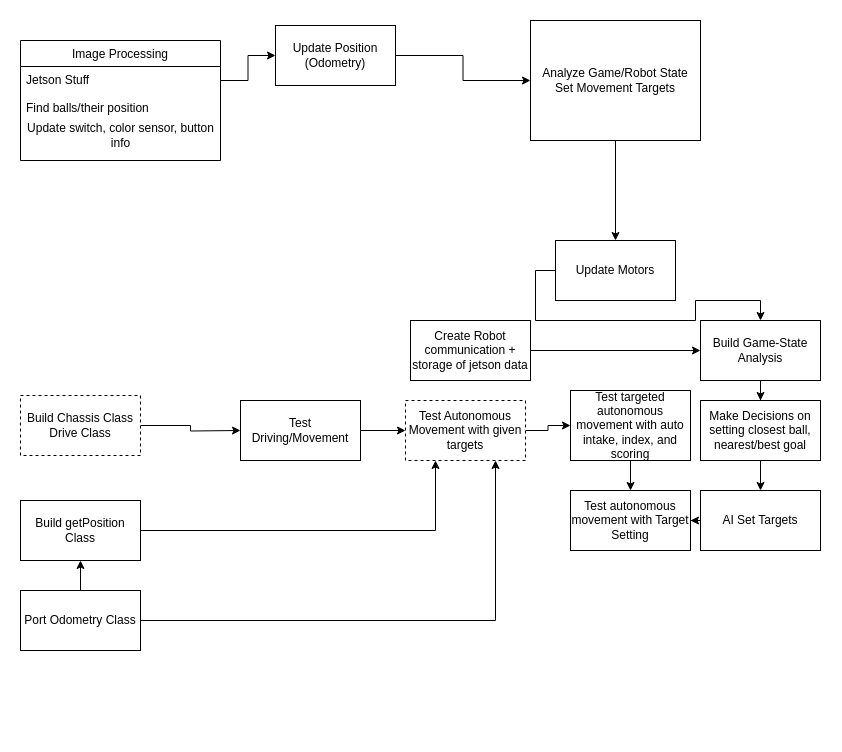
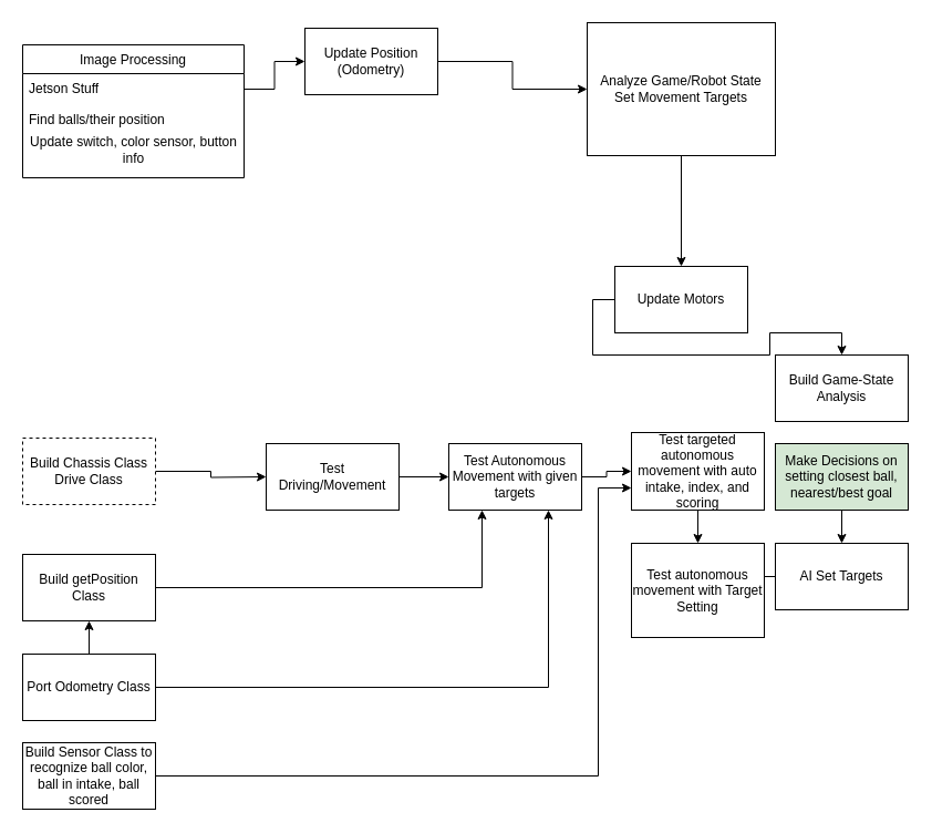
- <mxCell id="36" value="Create Robot communication + storage of jetson data" style="rounded=0;whiteSpace=wrap;html=1;" parent="1" vertex="1"><mxGeometry x="410" y="320" width="120" height="60" as="geometry" /></mxCell>
- <mxCell id="35" style="edgeStyle=orthogonalEdgeStyle;rounded=0;orthogonalLoop=1;jettySize=auto;html=1;entryX=0;entryY=0.5;entryDx=0;entryDy=0;" parent="1" source="36" target="31" edge="1"><mxGeometry relative="1" as="geometry" /></mxCell>
- <mxCell id="30" style="edgeStyle=orthogonalEdgeStyle;rounded=0;orthogonalLoop=1;jettySize=auto;html=1;" parent="1" source="31" target="29" edge="1"><mxGeometry relative="1" as="geometry" /></mxCell>
- <mxCell id="23" value="Test Autonomous Movement with given targets" style="rounded=0;whiteSpace=wrap;html=1;dashed=1;" parent="1" vertex="1"><mxGeometry x="405" y="400" width="120" height="60" as="geometry" /></mxCell>
+ <mxCell id="23" value="Test Autonomous Movement with given targets" style="rounded=0;whiteSpace=wrap;html=1;" parent="1" vertex="1"><mxGeometry x="405" y="400" width="120" height="60" as="geometry" /></mxCell>
- <mxCell id="29" value="Make Decisions on setting closest ball, nearest/best goal" style="rounded=0;whiteSpace=wrap;html=1;" parent="1" vertex="1"><mxGeometry x="700" y="400" width="120" height="60" as="geometry" /></mxCell>
+ <mxCell id="29" value="Make Decisions on setting closest ball, nearest/best goal" style="rounded=0;whiteSpace=wrap;html=1;fillColor=#d5e8d4;" parent="1" vertex="1"><mxGeometry x="700" y="400" width="120" height="60" as="geometry" /></mxCell>
- <mxCell id="34" value="Test autonomous movement with Target Setting" style="rounded=0;whiteSpace=wrap;html=1;" parent="1" vertex="1"><mxGeometry x="570" y="490" width="120" height="60" as="geometry" /></mxCell>
+ <mxCell id="34" value="Test autonomous movement with Target Setting" style="rounded=0;whiteSpace=wrap;html=1;" parent="1" vertex="1"><mxGeometry x="570" y="490" width="120" height="85" as="geometry" /></mxCell>
+ <mxCell id="25" value="Build Sensor Class to recognize ball color, ball in intake, ball scored" style="rounded=0;whiteSpace=wrap;html=1;" parent="1" vertex="1"><mxGeometry x="20" y="670" width="120" height="60" as="geometry" /></mxCell>
+ <mxCell id="24" style="edgeStyle=orthogonalEdgeStyle;rounded=0;orthogonalLoop=1;jettySize=auto;html=1;" parent="1" source="25" target="27" edge="1"><mxGeometry relative="1" as="geometry"><mxPoint x="540" y="454" as="targetPoint" /><Array as="points"><mxPoint x="540" y="700" /><mxPoint x="540" y="440" /></Array></mxGeometry></mxCell>
